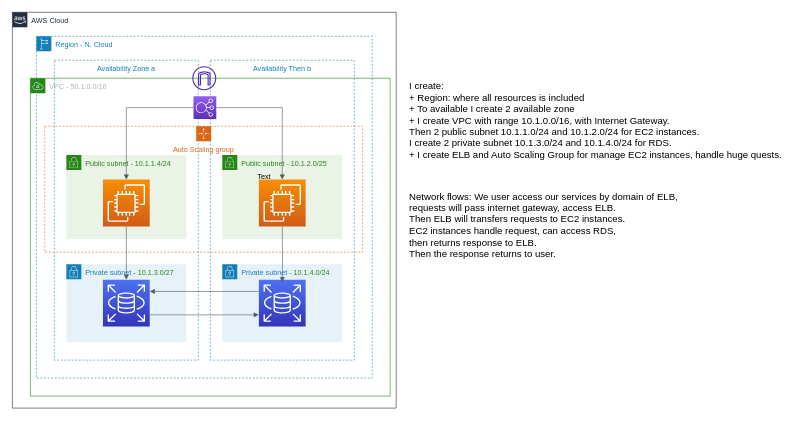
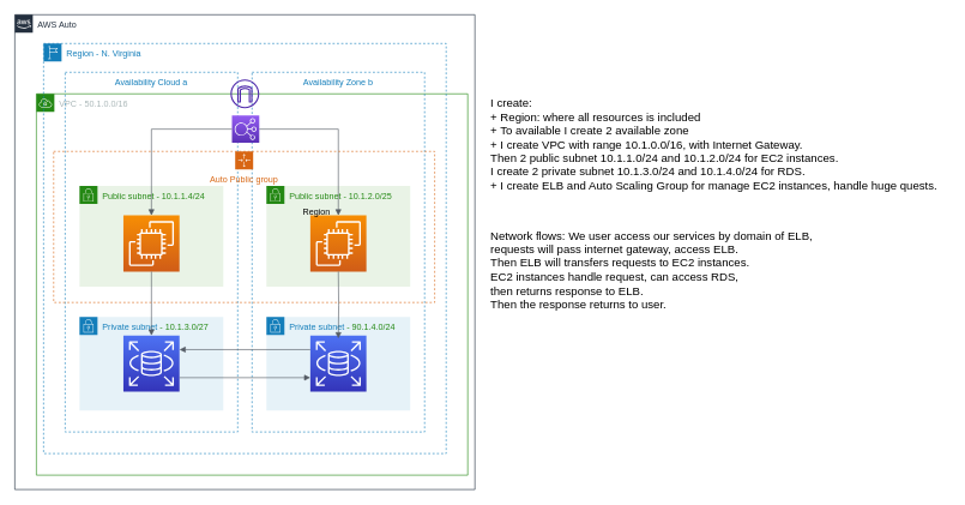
- <mxCell id="2" value="AWS Cloud" style="points=[[0,0],[0.25,0],[0.5,0],[0.75,0],[1,0],[1,0.25],[1,0.5],[1,0.75],[1,1],[0.75,1],[0.5,1],[0.25,1],[0,1],[0,0.75],[0,0.5],[0,0.25]];outlineConnect=0;gradientColor=none;html=1;whiteSpace=wrap;fontSize=12;fontStyle=0;container=1;pointerEvents=0;collapsible=0;recursiveResize=0;shape=mxgraph.aws4.group;grIcon=mxgraph.aws4.group_aws_cloud_alt;strokeColor=#232F3E;fillColor=none;verticalAlign=top;align=left;spacingLeft=30;fontColor=#232F3E;dashed=0;" parent="1" vertex="1"><mxGeometry x="20" y="20" width="640" height="660" as="geometry" /></mxCell>
+ <mxCell id="2" value="AWS Auto" style="points=[[0,0],[0.25,0],[0.5,0],[0.75,0],[1,0],[1,0.25],[1,0.5],[1,0.75],[1,1],[0.75,1],[0.5,1],[0.25,1],[0,1],[0,0.75],[0,0.5],[0,0.25]];outlineConnect=0;gradientColor=none;html=1;whiteSpace=wrap;fontSize=12;fontStyle=0;container=1;pointerEvents=0;collapsible=0;recursiveResize=0;shape=mxgraph.aws4.group;grIcon=mxgraph.aws4.group_aws_cloud_alt;strokeColor=#232F3E;fillColor=none;verticalAlign=top;align=left;spacingLeft=30;fontColor=#232F3E;dashed=0;" parent="1" vertex="1"><mxGeometry x="20" y="20" width="640" height="660" as="geometry" /></mxCell>
- <mxCell id="4" value="Region - N. Cloud" style="points=[[0,0],[0.25,0],[0.5,0],[0.75,0],[1,0],[1,0.25],[1,0.5],[1,0.75],[1,1],[0.75,1],[0.5,1],[0.25,1],[0,1],[0,0.75],[0,0.5],[0,0.25]];outlineConnect=0;gradientColor=none;html=1;whiteSpace=wrap;fontSize=12;fontStyle=0;container=1;pointerEvents=0;collapsible=0;recursiveResize=0;shape=mxgraph.aws4.group;grIcon=mxgraph.aws4.group_region;strokeColor=#147EBA;fillColor=none;verticalAlign=top;align=left;spacingLeft=30;fontColor=#147EBA;dashed=1;" parent="1" vertex="1"><mxGeometry x="60" y="60" width="560" height="570" as="geometry" /></mxCell>
+ <mxCell id="4" value="Region - N. Virginia" style="points=[[0,0],[0.25,0],[0.5,0],[0.75,0],[1,0],[1,0.25],[1,0.5],[1,0.75],[1,1],[0.75,1],[0.5,1],[0.25,1],[0,1],[0,0.75],[0,0.5],[0,0.25]];outlineConnect=0;gradientColor=none;html=1;whiteSpace=wrap;fontSize=12;fontStyle=0;container=1;pointerEvents=0;collapsible=0;recursiveResize=0;shape=mxgraph.aws4.group;grIcon=mxgraph.aws4.group_region;strokeColor=#147EBA;fillColor=none;verticalAlign=top;align=left;spacingLeft=30;fontColor=#147EBA;dashed=1;" parent="1" vertex="1"><mxGeometry x="60" y="60" width="560" height="570" as="geometry" /></mxCell>
- <mxCell id="6" value="Availability Zone a" style="fillColor=none;strokeColor=#147EBA;dashed=1;verticalAlign=top;fontStyle=0;fontColor=#147EBA;" parent="4" vertex="1"><mxGeometry x="30" y="40" width="240" height="500" as="geometry" /></mxCell>
+ <mxCell id="6" value="Availability Cloud a" style="fillColor=none;strokeColor=#147EBA;dashed=1;verticalAlign=top;fontStyle=0;fontColor=#147EBA;" parent="4" vertex="1"><mxGeometry x="30" y="40" width="240" height="500" as="geometry" /></mxCell>
- <mxCell id="5" value="Availability Then b" style="fillColor=none;strokeColor=#147EBA;dashed=1;verticalAlign=top;fontStyle=0;fontColor=#147EBA;" parent="4" vertex="1"><mxGeometry x="290" y="40" width="240" height="500" as="geometry" /></mxCell>
+ <mxCell id="5" value="Availability Zone b" style="fillColor=none;strokeColor=#147EBA;dashed=1;verticalAlign=top;fontStyle=0;fontColor=#147EBA;" parent="4" vertex="1"><mxGeometry x="290" y="40" width="240" height="500" as="geometry" /></mxCell>
- <mxCell id="24" value="Auto Scaling group" style="points=[[0,0],[0.25,0],[0.5,0],[0.75,0],[1,0],[1,0.25],[1,0.5],[1,0.75],[1,1],[0.75,1],[0.5,1],[0.25,1],[0,1],[0,0.75],[0,0.5],[0,0.25]];outlineConnect=0;gradientColor=none;html=1;whiteSpace=wrap;fontSize=12;fontStyle=0;container=1;pointerEvents=0;collapsible=0;recursiveResize=0;shape=mxgraph.aws4.groupCenter;grIcon=mxgraph.aws4.group_auto_scaling_group;grStroke=1;strokeColor=#D86613;fillColor=none;verticalAlign=top;align=center;fontColor=#D86613;dashed=1;spacingTop=25;" vertex="1" parent="1"><mxGeometry x="74" y="210" width="530" height="210" as="geometry" /></mxCell>
+ <mxCell id="24" value="Auto Public group" style="points=[[0,0],[0.25,0],[0.5,0],[0.75,0],[1,0],[1,0.25],[1,0.5],[1,0.75],[1,1],[0.75,1],[0.5,1],[0.25,1],[0,1],[0,0.75],[0,0.5],[0,0.25]];outlineConnect=0;gradientColor=none;html=1;whiteSpace=wrap;fontSize=12;fontStyle=0;container=1;pointerEvents=0;collapsible=0;recursiveResize=0;shape=mxgraph.aws4.groupCenter;grIcon=mxgraph.aws4.group_auto_scaling_group;grStroke=1;strokeColor=#D86613;fillColor=none;verticalAlign=top;align=center;fontColor=#D86613;dashed=1;spacingTop=25;" vertex="1" parent="1"><mxGeometry x="74" y="210" width="530" height="210" as="geometry" /></mxCell>
- <mxCell id="25" value="Text" style="text;html=1;strokeColor=none;fillColor=none;align=center;verticalAlign=middle;whiteSpace=wrap;rounded=0;" vertex="1" parent="1"><mxGeometry x="410" y="280" width="60" height="30" as="geometry" /></mxCell>
+ <mxCell id="25" value="Region" style="text;html=1;strokeColor=none;fillColor=none;align=center;verticalAlign=middle;whiteSpace=wrap;rounded=0;" vertex="1" parent="1"><mxGeometry x="410" y="280" width="60" height="30" as="geometry" /></mxCell>
- <mxCell id="14" value="Private subnet&amp;nbsp;&lt;span style=&quot;color: rgb(36, 136, 20);&quot;&gt;- 10.1.4.0/24&lt;/span&gt;" style="points=[[0,0],[0.25,0],[0.5,0],[0.75,0],[1,0],[1,0.25],[1,0.5],[1,0.75],[1,1],[0.75,1],[0.5,1],[0.25,1],[0,1],[0,0.75],[0,0.5],[0,0.25]];outlineConnect=0;gradientColor=none;html=1;whiteSpace=wrap;fontSize=12;fontStyle=0;container=1;pointerEvents=0;collapsible=0;recursiveResize=0;shape=mxgraph.aws4.group;grIcon=mxgraph.aws4.group_security_group;grStroke=0;strokeColor=#147EBA;fillColor=#E6F2F8;verticalAlign=top;align=left;spacingLeft=30;fontColor=#147EBA;dashed=0;" vertex="1" parent="4"><mxGeometry x="310" y="380" width="200" height="130" as="geometry" /></mxCell>
+ <mxCell id="14" value="Private subnet&amp;nbsp;&lt;span style=&quot;color: rgb(36, 136, 20);&quot;&gt;- 90.1.4.0/24&lt;/span&gt;" style="points=[[0,0],[0.25,0],[0.5,0],[0.75,0],[1,0],[1,0.25],[1,0.5],[1,0.75],[1,1],[0.75,1],[0.5,1],[0.25,1],[0,1],[0,0.75],[0,0.5],[0,0.25]];outlineConnect=0;gradientColor=none;html=1;whiteSpace=wrap;fontSize=12;fontStyle=0;container=1;pointerEvents=0;collapsible=0;recursiveResize=0;shape=mxgraph.aws4.group;grIcon=mxgraph.aws4.group_security_group;grStroke=0;strokeColor=#147EBA;fillColor=#E6F2F8;verticalAlign=top;align=left;spacingLeft=30;fontColor=#147EBA;dashed=0;" vertex="1" parent="4"><mxGeometry x="310" y="380" width="200" height="130" as="geometry" /></mxCell>
